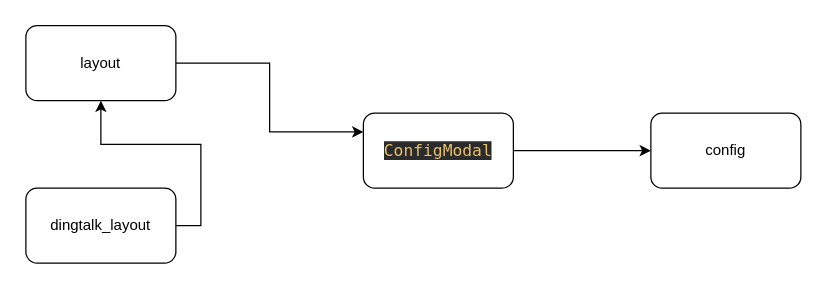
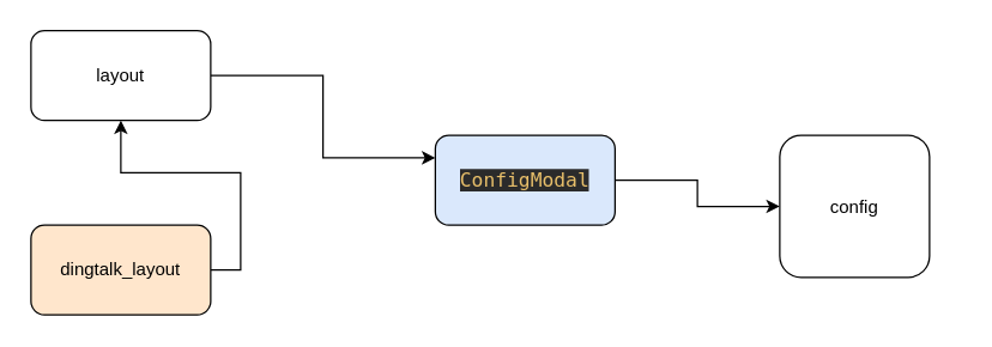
- <mxCell id="7" value="&lt;pre style=&quot;background-color: #2b2b2b ; color: #a9b7c6 ; font-family: &amp;#34;jetbrains mono&amp;#34; , monospace ; font-size: 9.8pt&quot;&gt;&lt;span style=&quot;color: #e8bf6a&quot;&gt;ConfigModal&lt;/span&gt;&lt;/pre&gt;" style="rounded=1;whiteSpace=wrap;html=1;" vertex="1" parent="1"><mxGeometry x="290" y="90" width="120" height="60" as="geometry" /></mxCell>
+ <mxCell id="7" value="&lt;pre style=&quot;background-color: #2b2b2b ; color: #a9b7c6 ; font-family: &amp;#34;jetbrains mono&amp;#34; , monospace ; font-size: 9.8pt&quot;&gt;&lt;span style=&quot;color: #e8bf6a&quot;&gt;ConfigModal&lt;/span&gt;&lt;/pre&gt;" style="rounded=1;whiteSpace=wrap;html=1;fillColor=#dae8fc;" vertex="1" parent="1"><mxGeometry x="290" y="90" width="120" height="60" as="geometry" /></mxCell>
- <mxCell id="8" value="config" style="rounded=1;whiteSpace=wrap;html=1;" vertex="1" parent="1"><mxGeometry x="520" y="90" width="120" height="60" as="geometry" /></mxCell>
+ <mxCell id="8" value="config" style="rounded=1;whiteSpace=wrap;html=1;" vertex="1" parent="1"><mxGeometry x="520" y="90" width="100" height="95" as="geometry" /></mxCell>
- <mxCell id="5" value="dingtalk_layout" style="rounded=1;whiteSpace=wrap;html=1;" vertex="1" parent="1"><mxGeometry x="20" y="150" width="120" height="60" as="geometry" /></mxCell>
+ <mxCell id="5" value="dingtalk_layout" style="rounded=1;whiteSpace=wrap;html=1;fillColor=#ffe6cc;" vertex="1" parent="1"><mxGeometry x="20" y="150" width="120" height="60" as="geometry" /></mxCell>
